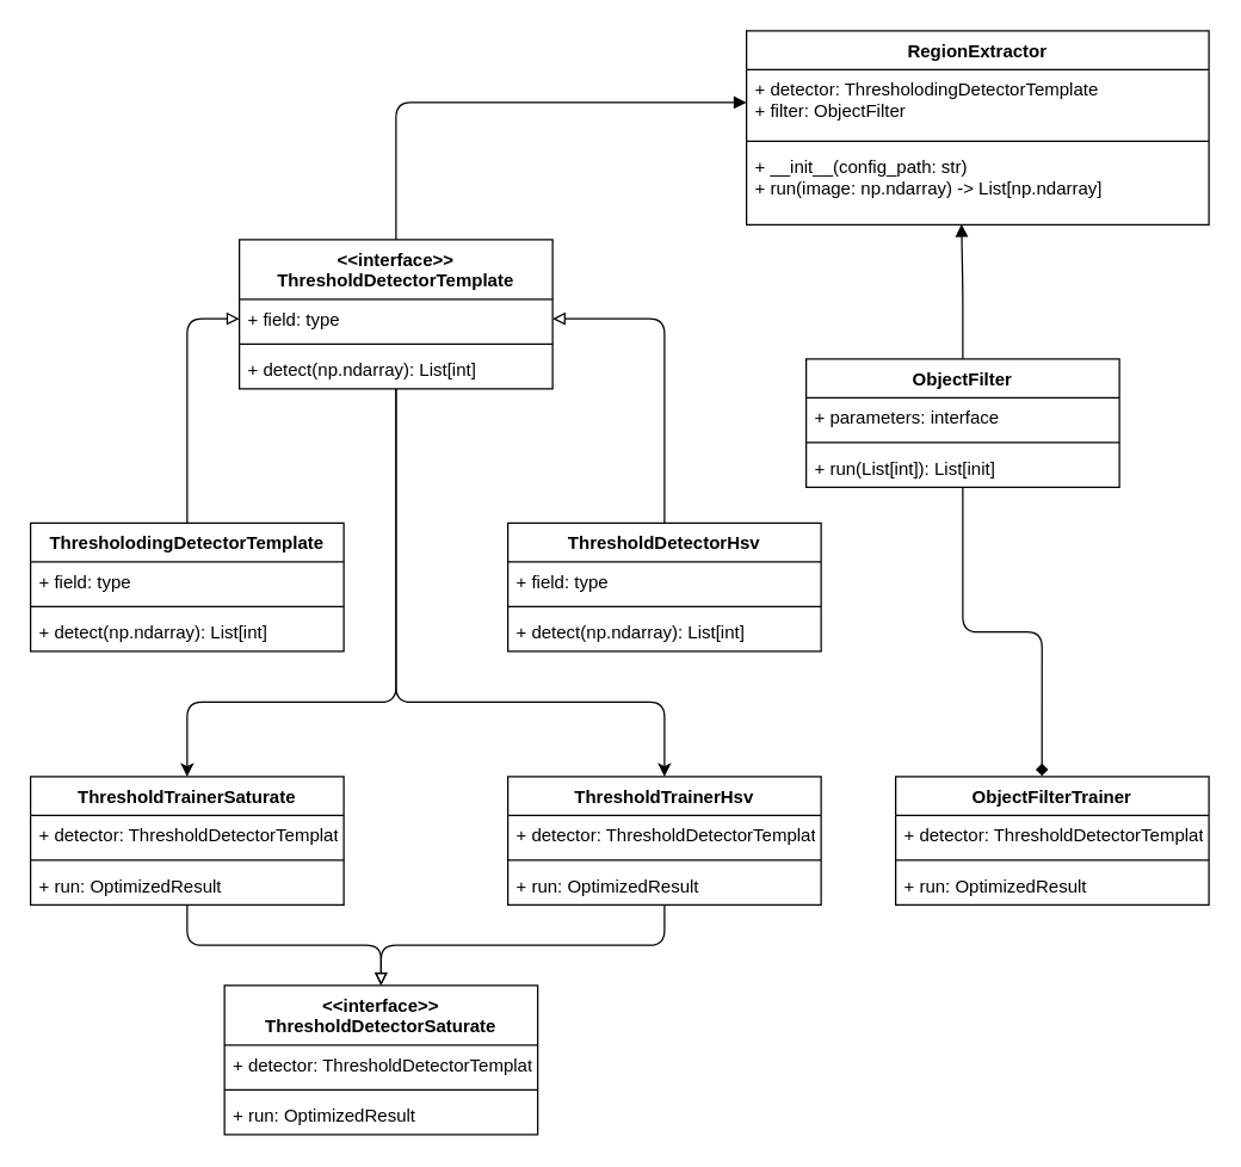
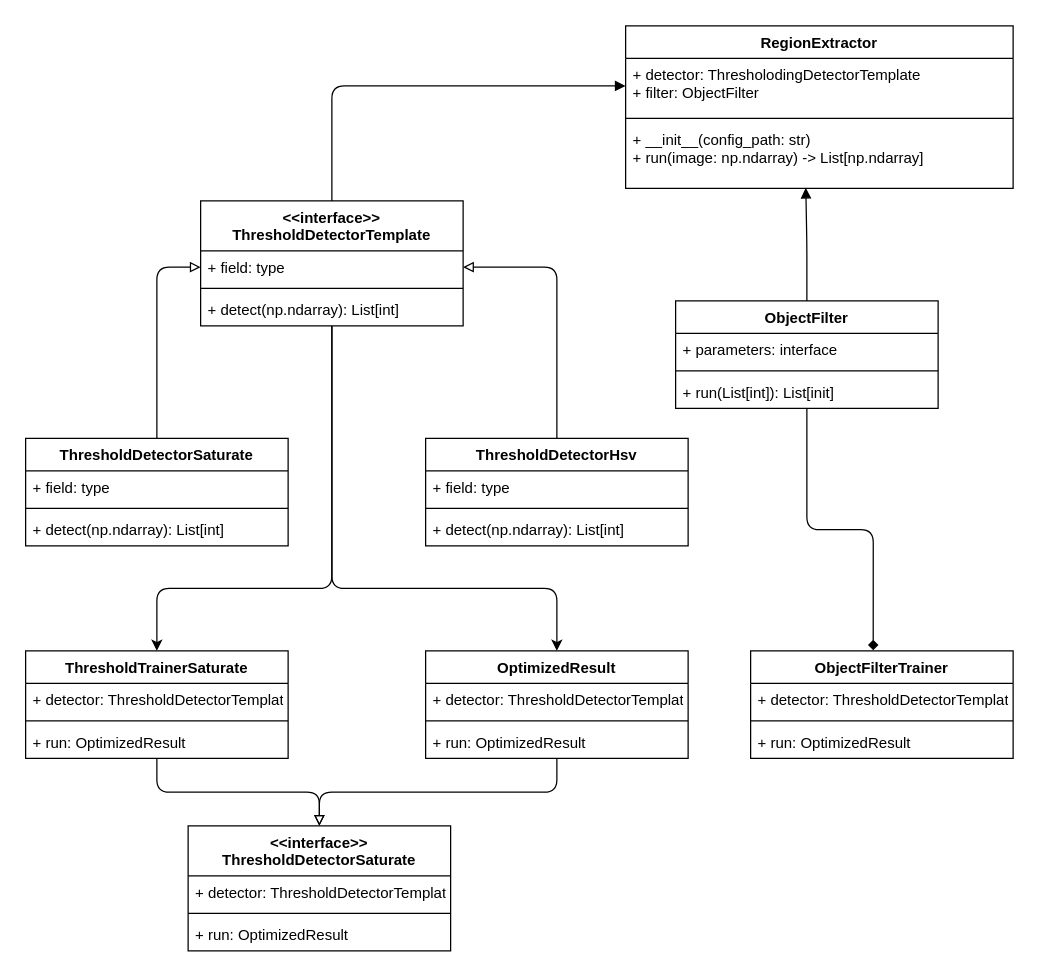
- <mxCell id="19" value="ThresholodingDetectorTemplate" style="swimlane;fontStyle=1;align=center;verticalAlign=top;childLayout=stackLayout;horizontal=1;startSize=26;horizontalStack=0;resizeParent=1;resizeParentMax=0;resizeLast=0;collapsible=1;marginBottom=0;" vertex="1" parent="1"><mxGeometry x="20" y="350" width="210" height="86" as="geometry" /></mxCell>
+ <mxCell id="19" value="ThresholdDetectorSaturate" style="swimlane;fontStyle=1;align=center;verticalAlign=top;childLayout=stackLayout;horizontal=1;startSize=26;horizontalStack=0;resizeParent=1;resizeParentMax=0;resizeLast=0;collapsible=1;marginBottom=0;" vertex="1" parent="1"><mxGeometry x="20" y="350" width="210" height="86" as="geometry" /></mxCell>
- <mxCell id="30" value="ThresholdTrainerHsv" style="swimlane;fontStyle=1;align=center;verticalAlign=top;childLayout=stackLayout;horizontal=1;startSize=26;horizontalStack=0;resizeParent=1;resizeParentMax=0;resizeLast=0;collapsible=1;marginBottom=0;" vertex="1" parent="1"><mxGeometry x="340" y="520" width="210" height="86" as="geometry" /></mxCell>
+ <mxCell id="30" value="OptimizedResult" style="swimlane;fontStyle=1;align=center;verticalAlign=top;childLayout=stackLayout;horizontal=1;startSize=26;horizontalStack=0;resizeParent=1;resizeParentMax=0;resizeLast=0;collapsible=1;marginBottom=0;" vertex="1" parent="1"><mxGeometry x="340" y="520" width="210" height="86" as="geometry" /></mxCell>
